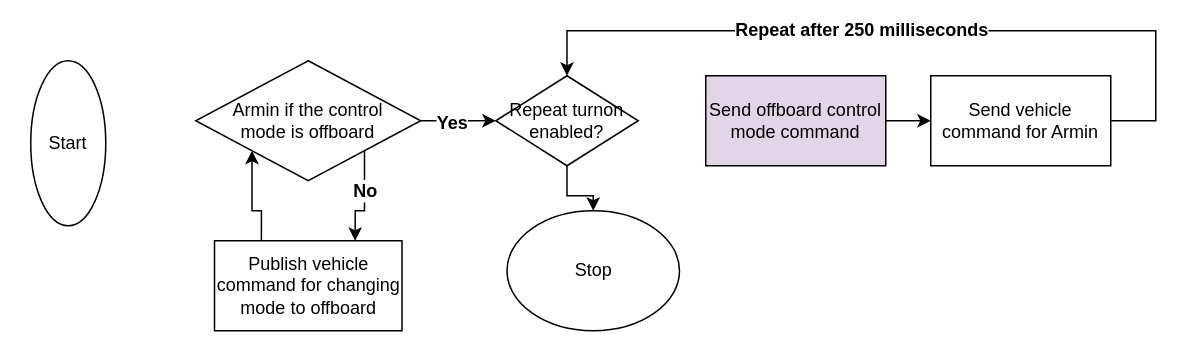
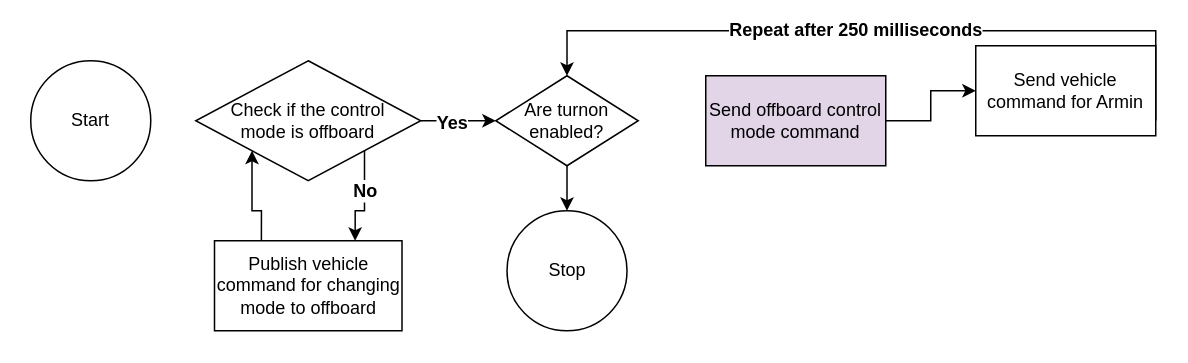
- <mxCell id="12" value="Armin if the control &lt;br&gt;mode is offboard" style="rhombus;whiteSpace=wrap;html=1;" vertex="1" parent="1"><mxGeometry x="130" y="40" width="150" height="80" as="geometry" /></mxCell>
+ <mxCell id="12" value="Check if the control &lt;br&gt;mode is offboard" style="rhombus;whiteSpace=wrap;html=1;" vertex="1" parent="1"><mxGeometry x="130" y="40" width="150" height="80" as="geometry" /></mxCell>
- <mxCell id="16" value="Repeat turnon &lt;br&gt;enabled?" style="rhombus;whiteSpace=wrap;html=1;" vertex="1" parent="1"><mxGeometry x="330" y="50" width="95" height="60" as="geometry" /></mxCell>
+ <mxCell id="16" value="Are turnon &lt;br&gt;enabled?" style="rhombus;whiteSpace=wrap;html=1;" vertex="1" parent="1"><mxGeometry x="330" y="50" width="95" height="60" as="geometry" /></mxCell>
- <mxCell id="4" value="Send vehicle command for Armin" style="whiteSpace=wrap;html=1;" vertex="1" parent="1"><mxGeometry x="620" y="50" width="120" height="60" as="geometry" /></mxCell>
+ <mxCell id="4" value="Send vehicle command for Armin" style="whiteSpace=wrap;html=1;" vertex="1" parent="1"><mxGeometry x="650" y="30" width="120" height="60" as="geometry" /></mxCell>
- <mxCell id="2" value="Start" style="ellipse;whiteSpace=wrap;html=1;aspect=fixed;" vertex="1" parent="1"><mxGeometry x="20" y="40" width="50" height="110" as="geometry" /></mxCell>
+ <mxCell id="2" value="Start" style="ellipse;whiteSpace=wrap;html=1;aspect=fixed;" vertex="1" parent="1"><mxGeometry x="20" y="40" width="80" height="80" as="geometry" /></mxCell>
- <mxCell id="17" value="Stop" style="ellipse;whiteSpace=wrap;html=1;" vertex="1" parent="1"><mxGeometry x="337.5" y="140" width="115" height="80" as="geometry" /></mxCell>
+ <mxCell id="17" value="Stop" style="ellipse;whiteSpace=wrap;html=1;" vertex="1" parent="1"><mxGeometry x="337.5" y="140" width="80" height="80" as="geometry" /></mxCell>
